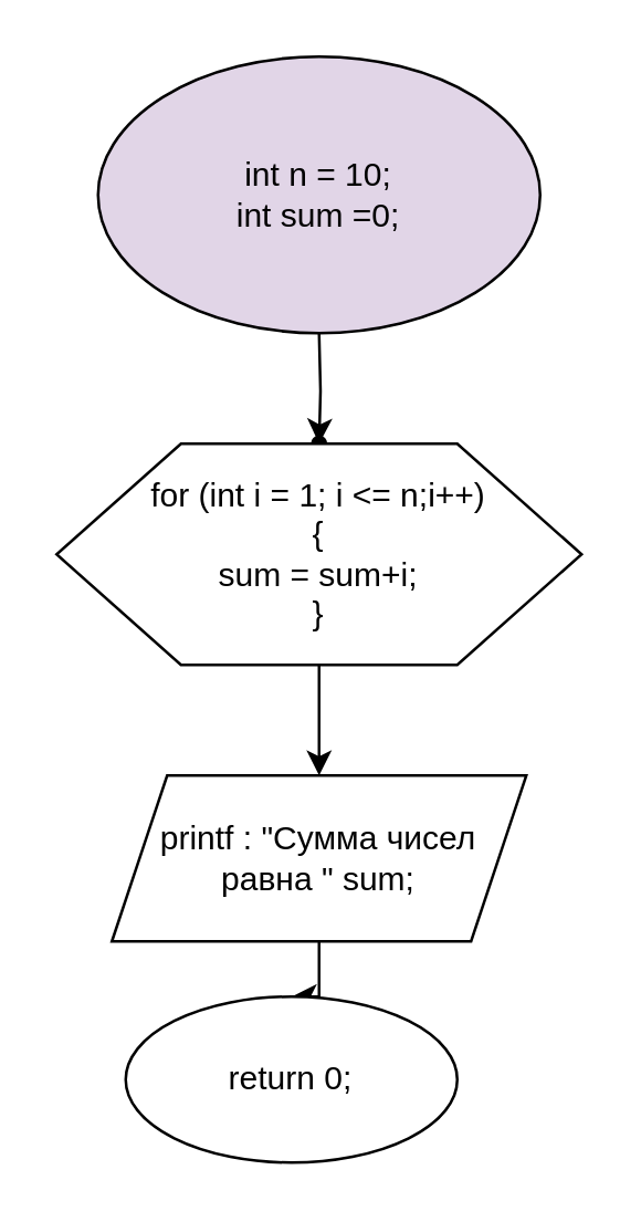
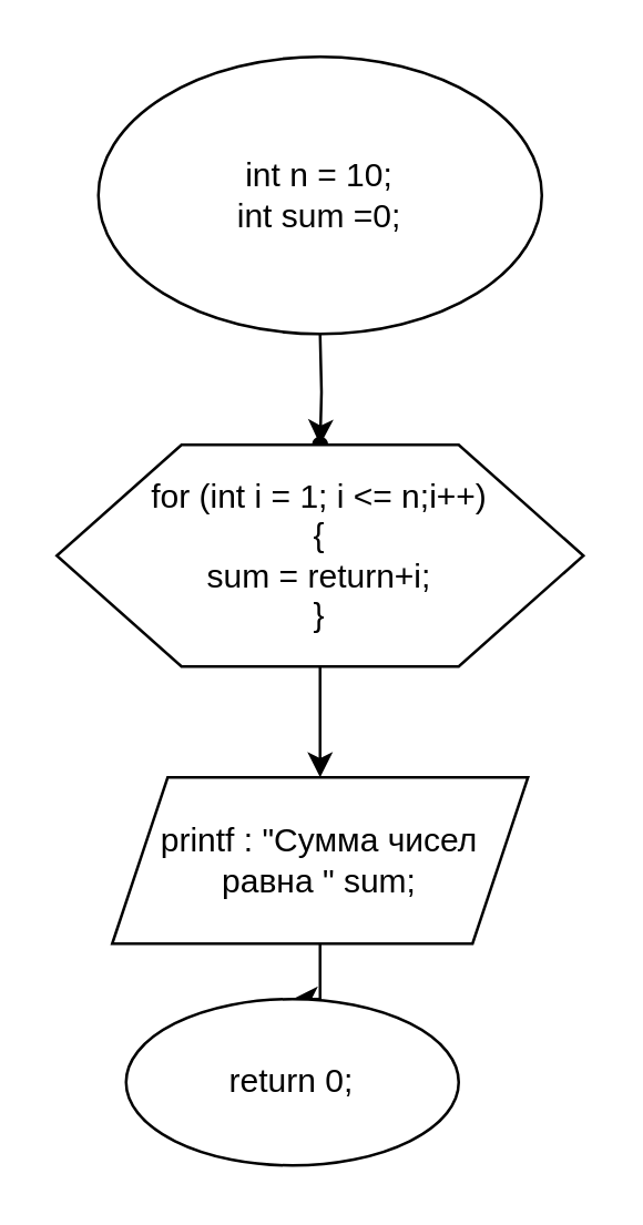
- <mxCell id="2" value="int n = 10;&lt;br&gt;int sum =0;" style="ellipse;whiteSpace=wrap;html=1;fillColor=#e1d5e7;" vertex="1" parent="1"><mxGeometry x="35" y="20" width="160" height="100" as="geometry" /></mxCell>
+ <mxCell id="2" value="int n = 10;&lt;br&gt;int sum =0;" style="ellipse;whiteSpace=wrap;html=1;" vertex="1" parent="1"><mxGeometry x="35" y="20" width="160" height="100" as="geometry" /></mxCell>
- <mxCell id="6" value="for (int i = 1; i &amp;lt;= n;i++)&lt;br&gt;{&lt;br&gt;sum = sum+i;&lt;br&gt;}" style="shape=hexagon;perimeter=hexagonPerimeter2;whiteSpace=wrap;html=1;fixedSize=1;size=45;" vertex="1" parent="1"><mxGeometry x="20" y="160" width="190" height="80" as="geometry" /></mxCell>
+ <mxCell id="6" value="for (int i = 1; i &amp;lt;= n;i++)&lt;br&gt;{&lt;br&gt;sum = return+i;&lt;br&gt;}" style="shape=hexagon;perimeter=hexagonPerimeter2;whiteSpace=wrap;html=1;fixedSize=1;size=45;" vertex="1" parent="1"><mxGeometry x="20" y="160" width="190" height="80" as="geometry" /></mxCell>
